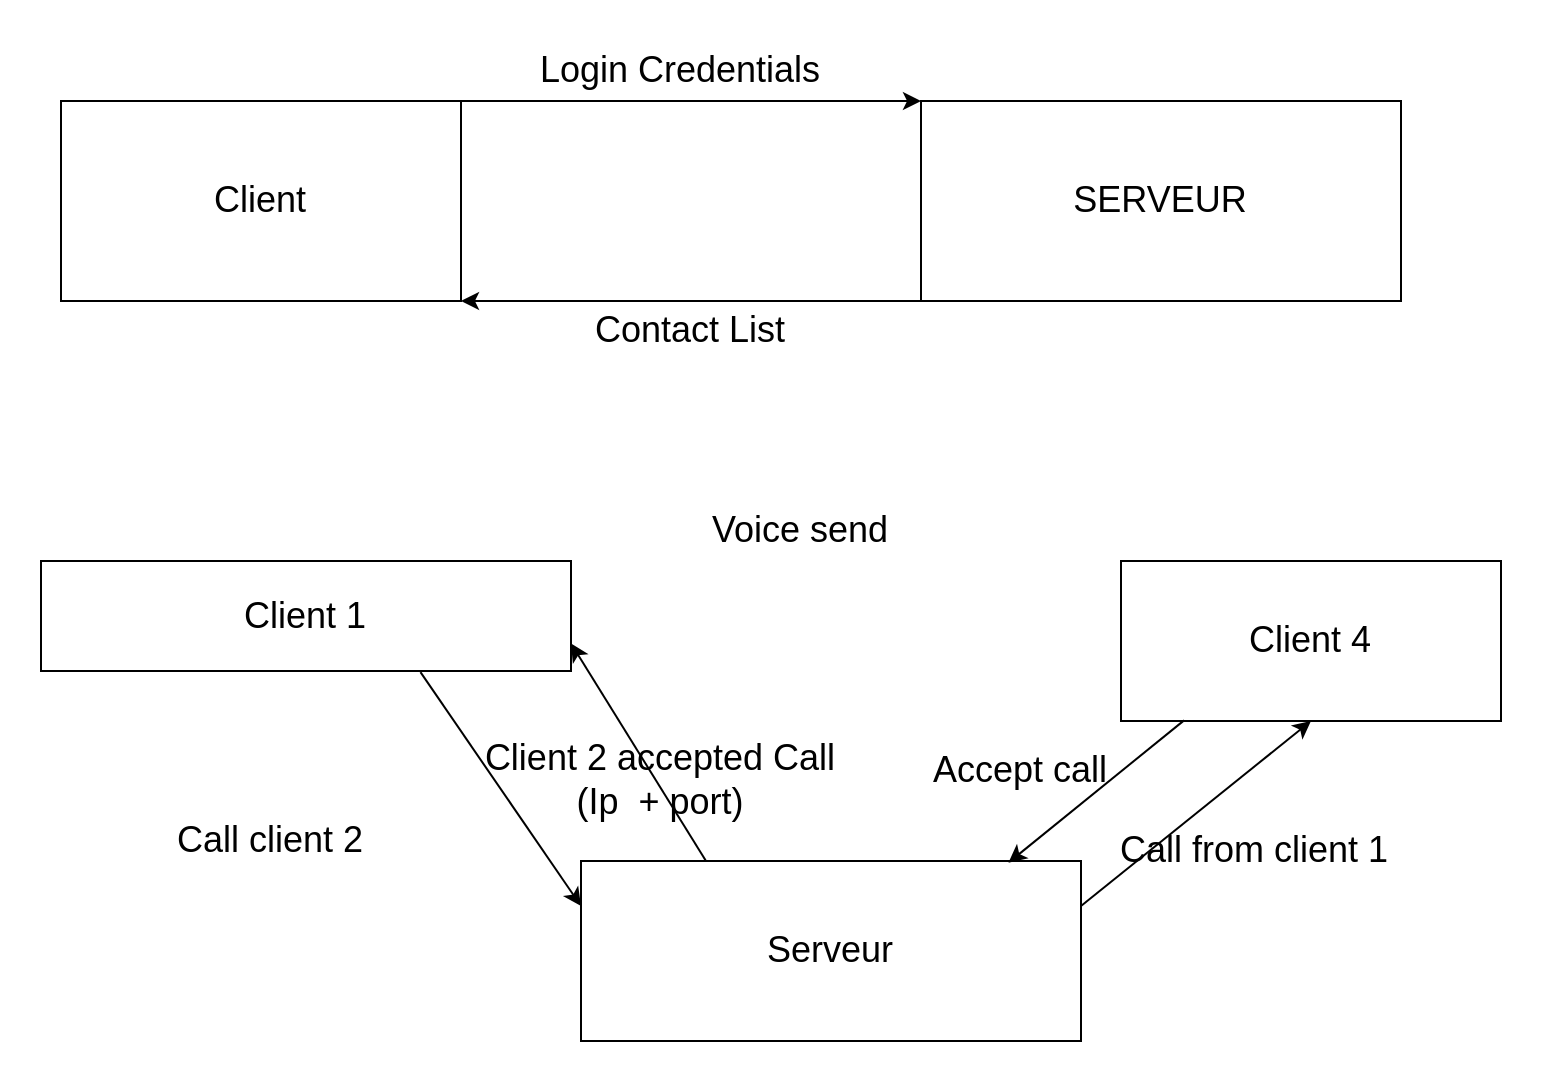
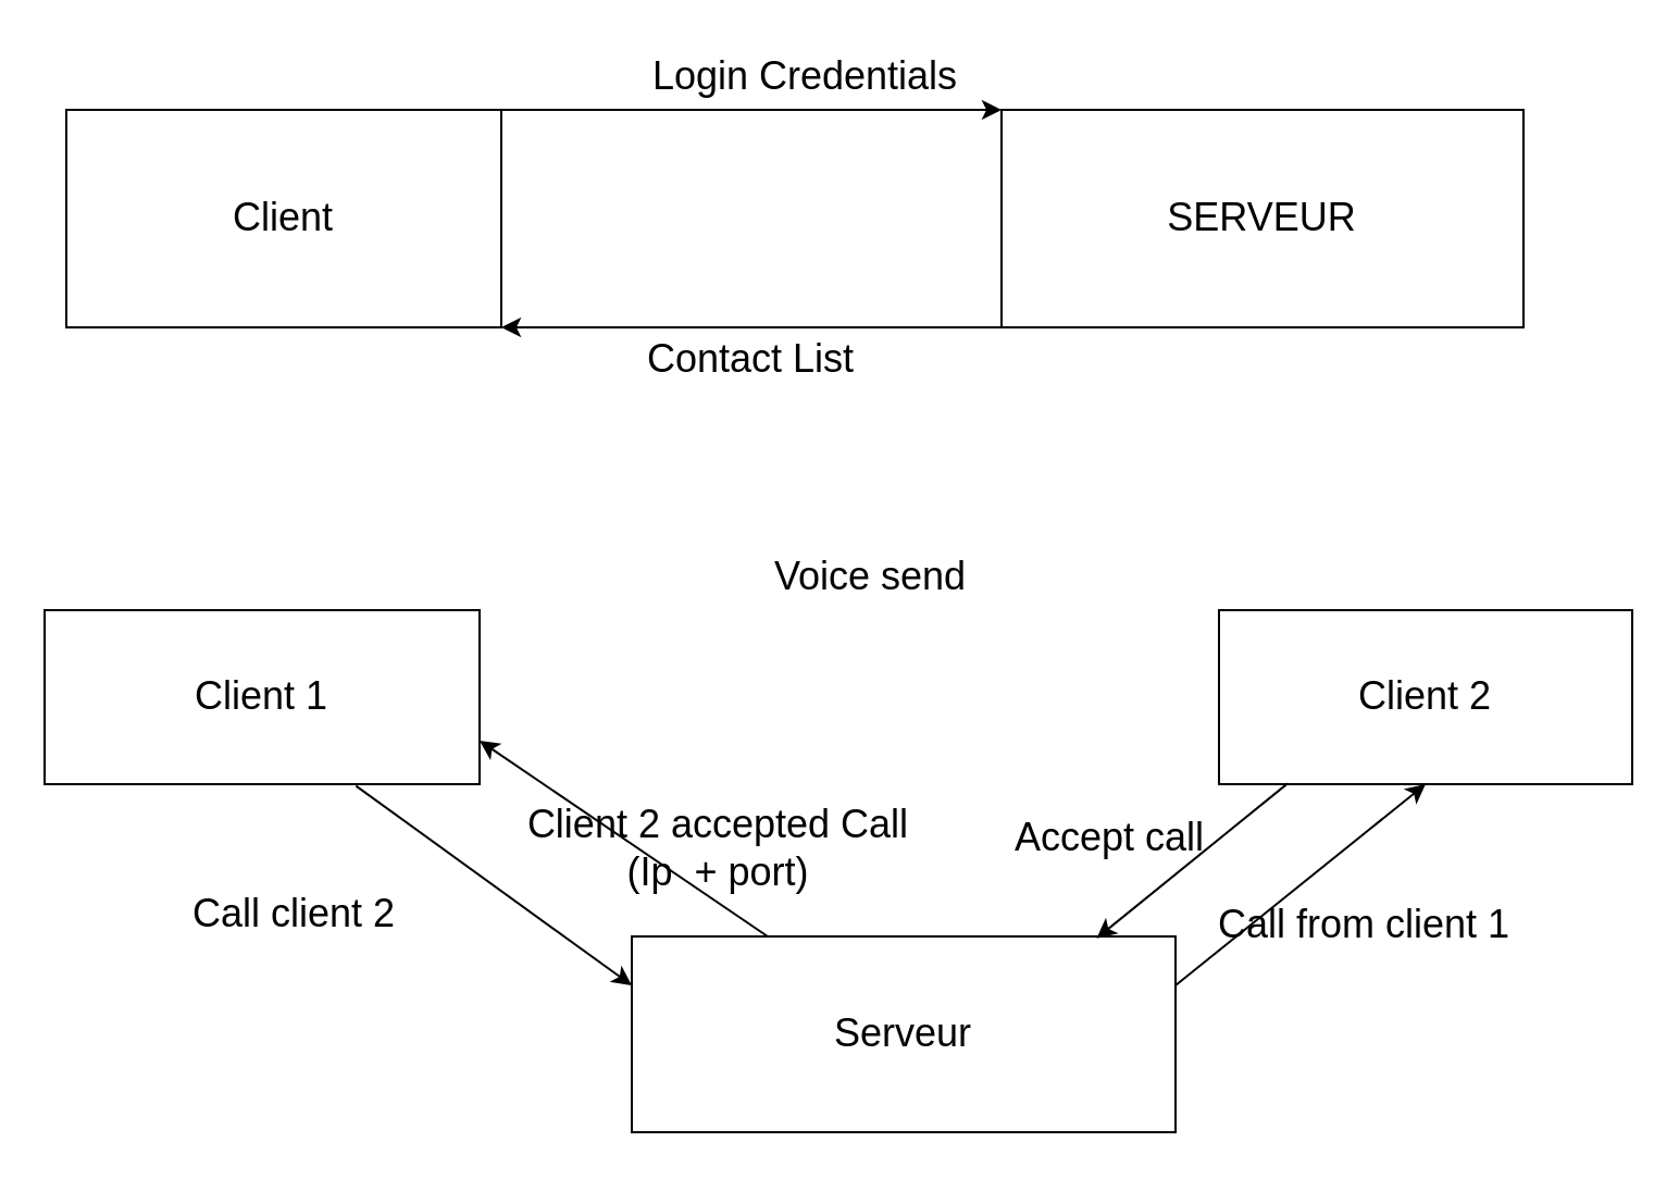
- <mxCell id="5" value="Login Credentials" style="text;html=1;strokeColor=none;fillColor=none;align=center;verticalAlign=middle;whiteSpace=wrap;rounded=0;fontSize=18;" vertex="1" parent="1"><mxGeometry x="260" y="20" width="160" height="30" as="geometry" /></mxCell>
+ <mxCell id="5" value="Login Credentials" style="text;html=1;strokeColor=none;fillColor=none;align=center;verticalAlign=middle;whiteSpace=wrap;rounded=0;fontSize=18;" vertex="1" parent="1"><mxGeometry x="290" y="20" width="160" height="30" as="geometry" /></mxCell>
- <mxCell id="8" value="Client 1" style="rounded=0;whiteSpace=wrap;html=1;fontSize=18;" vertex="1" parent="1"><mxGeometry x="20" y="280" width="265" height="55" as="geometry" /></mxCell>
+ <mxCell id="8" value="Client 1" style="rounded=0;whiteSpace=wrap;html=1;fontSize=18;" vertex="1" parent="1"><mxGeometry x="20" y="280" width="200" height="80" as="geometry" /></mxCell>
- <mxCell id="10" value="Client 4" style="rounded=0;whiteSpace=wrap;html=1;fontSize=18;" vertex="1" parent="1"><mxGeometry x="560" y="280" width="190" height="80" as="geometry" /></mxCell>
+ <mxCell id="10" value="Client 2" style="rounded=0;whiteSpace=wrap;html=1;fontSize=18;" vertex="1" parent="1"><mxGeometry x="560" y="280" width="190" height="80" as="geometry" /></mxCell>
